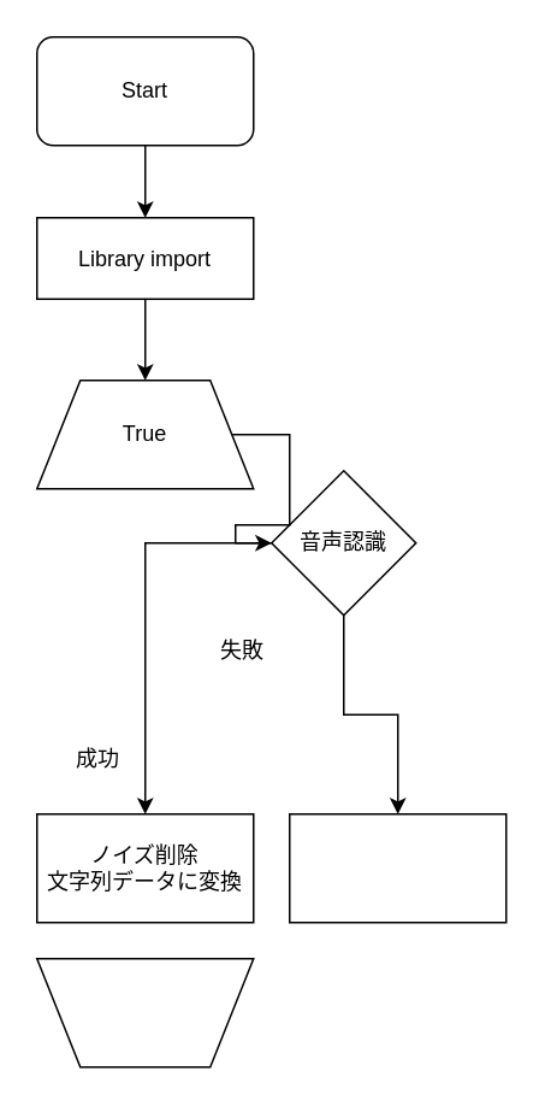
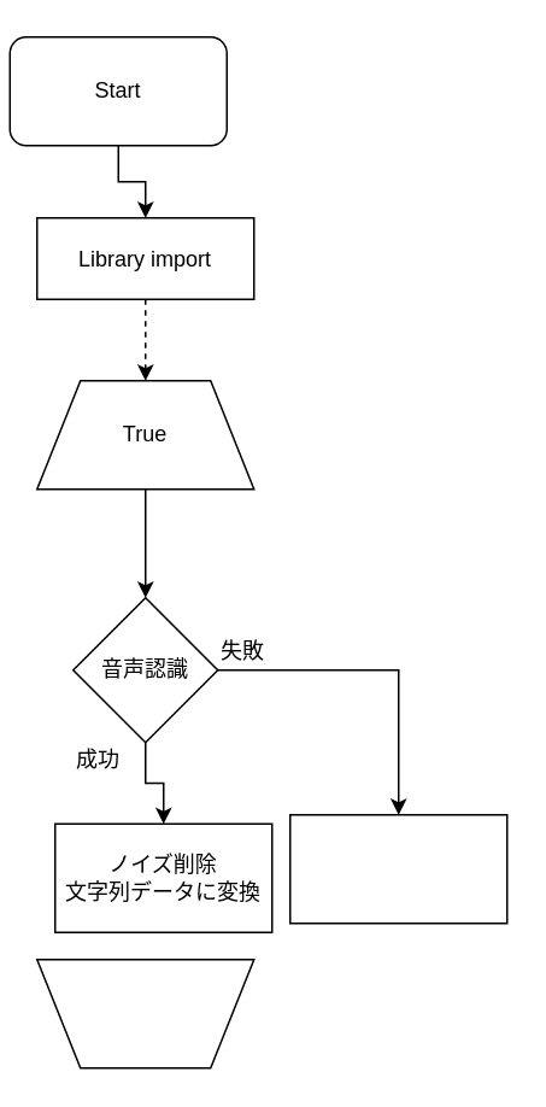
- <mxCell id="6" value="Start" style="rounded=1;whiteSpace=wrap;html=1;" vertex="1" parent="1"><mxGeometry x="20" y="20" width="120" height="60" as="geometry" /></mxCell>
+ <mxCell id="6" value="Start" style="rounded=1;whiteSpace=wrap;html=1;" vertex="1" parent="1"><mxGeometry x="5" y="20" width="120" height="60" as="geometry" /></mxCell>
- <mxCell id="7" value="" style="edgeStyle=orthogonalEdgeStyle;rounded=0;orthogonalLoop=1;jettySize=auto;html=1;" edge="1" parent="1" source="8" target="14"><mxGeometry relative="1" as="geometry" /></mxCell>
+ <mxCell id="7" value="" style="edgeStyle=orthogonalEdgeStyle;rounded=0;orthogonalLoop=1;jettySize=auto;html=1;dashed=1;" edge="1" parent="1" source="8" target="14"><mxGeometry relative="1" as="geometry" /></mxCell>
- <mxCell id="4" value="音声認識" style="rhombus;whiteSpace=wrap;html=1;" vertex="1" parent="1"><mxGeometry x="150" y="260" width="80" height="80" as="geometry" /></mxCell>
+ <mxCell id="4" value="音声認識" style="rhombus;whiteSpace=wrap;html=1;" vertex="1" parent="1"><mxGeometry x="40" y="330" width="80" height="80" as="geometry" /></mxCell>
- <mxCell id="10" value="ノイズ削除&lt;br&gt;文字列データに変換" style="rounded=0;whiteSpace=wrap;html=1;" vertex="1" parent="1"><mxGeometry x="20" y="450" width="120" height="60" as="geometry" /></mxCell>
+ <mxCell id="10" value="ノイズ削除&lt;br&gt;文字列データに変換" style="rounded=0;whiteSpace=wrap;html=1;" vertex="1" parent="1"><mxGeometry x="30" y="455" width="120" height="60" as="geometry" /></mxCell>
